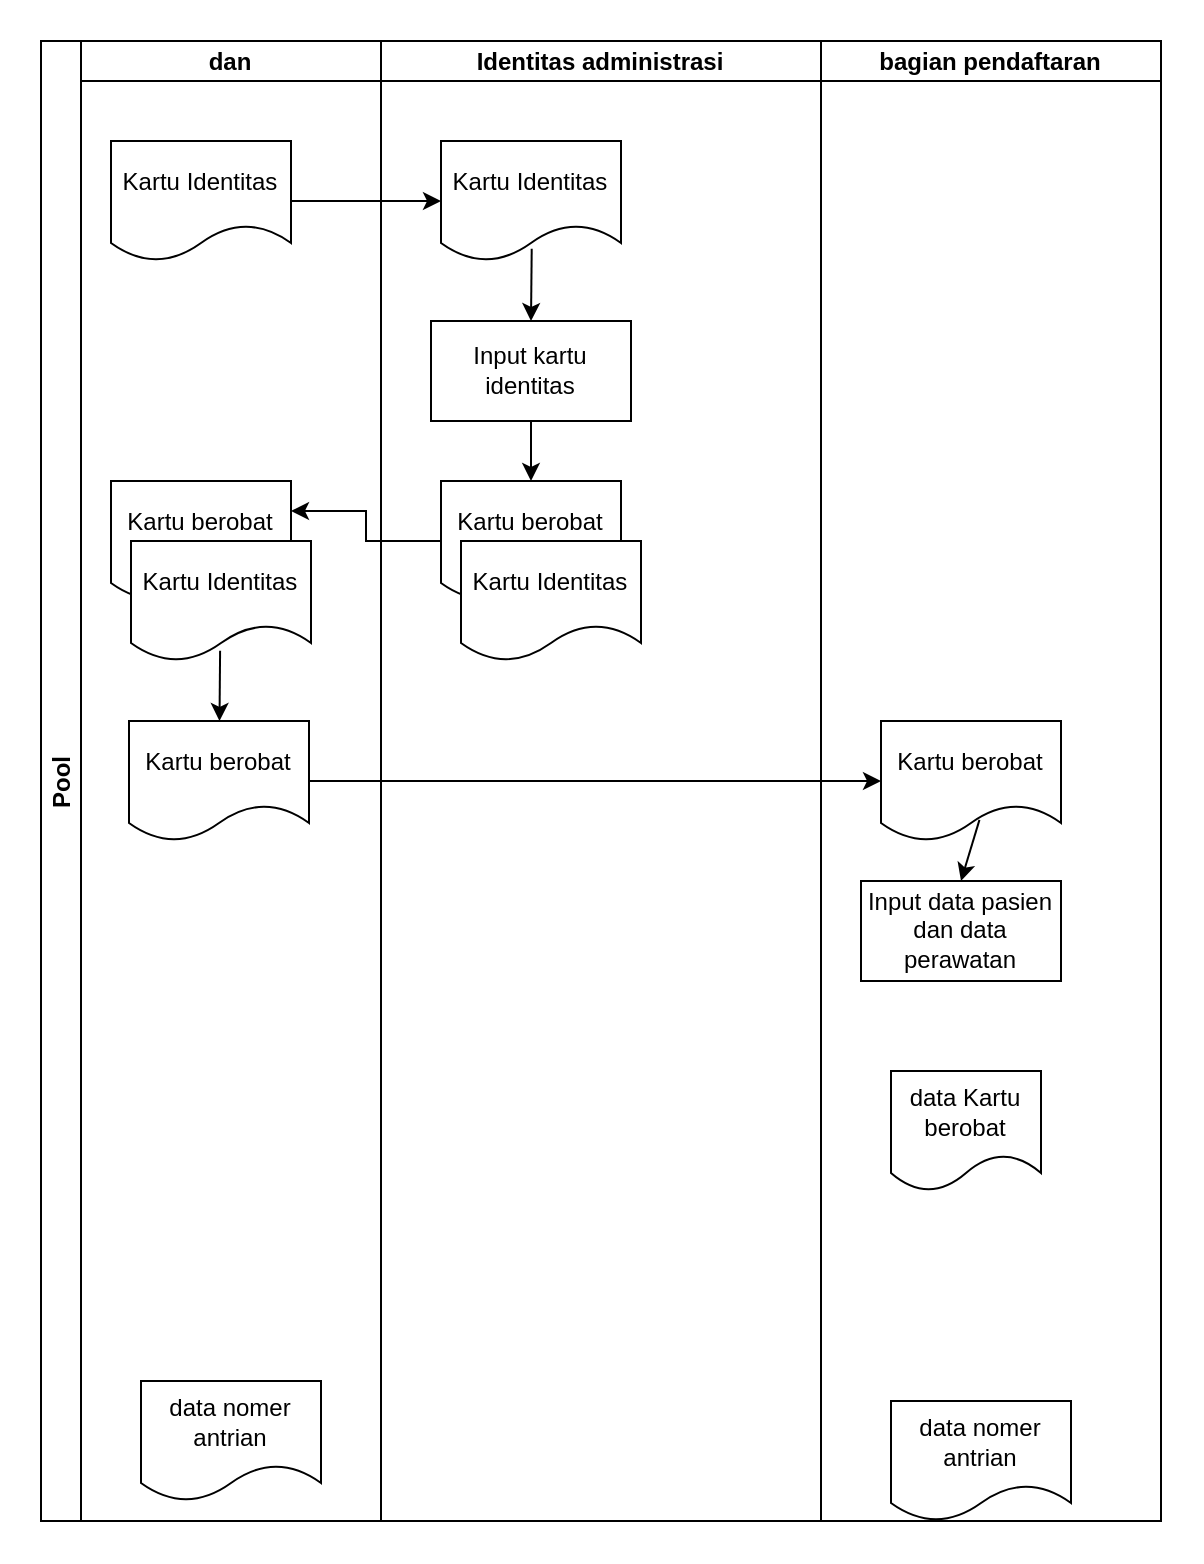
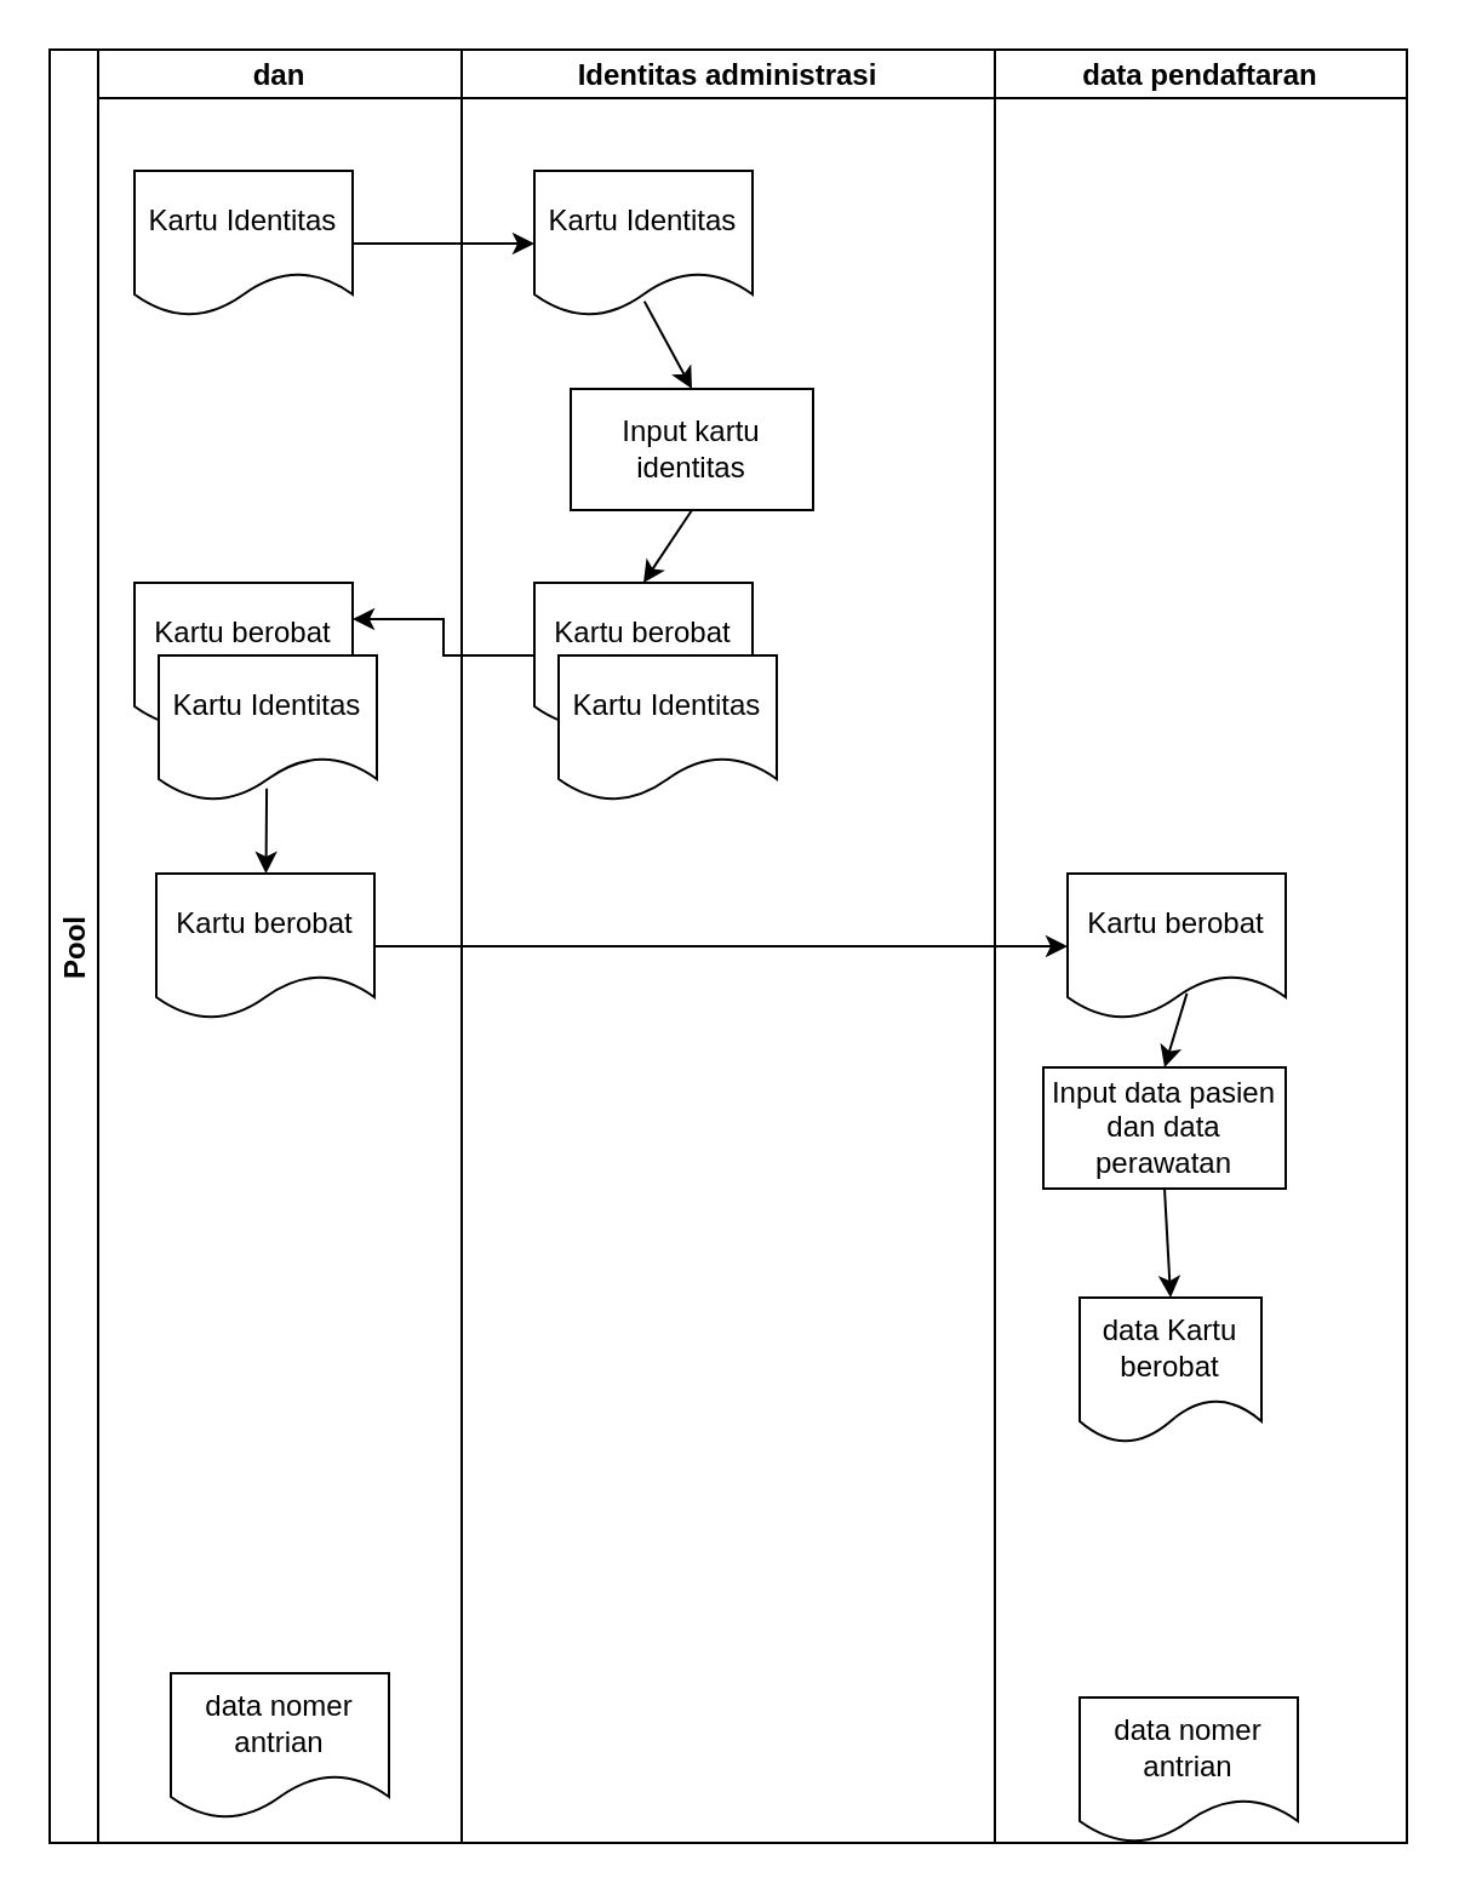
- <mxCell id="17" value="bagian pendaftaran" style="swimlane;startSize=20;" vertex="1" parent="2"><mxGeometry x="390" width="170" height="740" as="geometry" /></mxCell>
+ <mxCell id="17" value="data pendaftaran" style="swimlane;startSize=20;" vertex="1" parent="2"><mxGeometry x="390" width="170" height="740" as="geometry" /></mxCell>
- <mxCell id="12" value="Input kartu identitas" style="rounded=0;whiteSpace=wrap;html=1;" vertex="1" parent="10"><mxGeometry x="25" y="140" width="100" height="50" as="geometry" /></mxCell>
+ <mxCell id="12" value="Input kartu identitas" style="rounded=0;whiteSpace=wrap;html=1;" vertex="1" parent="10"><mxGeometry x="45" y="140" width="100" height="50" as="geometry" /></mxCell>
+ <mxCell id="22" value="" style="endArrow=classic;html=1;rounded=0;exitX=0.5;exitY=1;exitDx=0;exitDy=0;entryX=0.5;entryY=0;entryDx=0;entryDy=0;" edge="1" parent="17" source="19" target="21"><mxGeometry width="50" height="50" relative="1" as="geometry"><mxPoint x="60" y="500" as="sourcePoint" /><mxPoint x="110" y="450" as="targetPoint" /></mxGeometry></mxCell>
